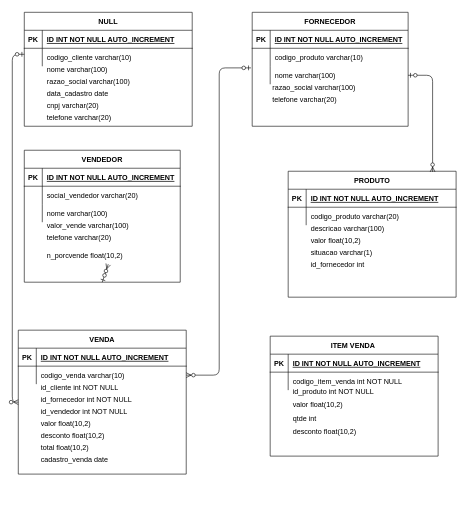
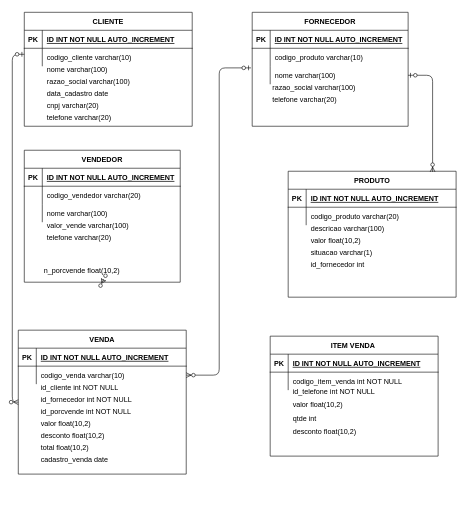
- <mxCell id="3" value="NULL" style="shape=table;startSize=30;container=1;collapsible=1;childLayout=tableLayout;fixedRows=1;rowLines=0;fontStyle=1;align=center;resizeLast=1;" parent="2" vertex="1"><mxGeometry width="280" height="190" as="geometry"><mxRectangle x="110" y="290" width="80" height="30" as="alternateBounds" /></mxGeometry></mxCell>
+ <mxCell id="3" value="CLIENTE" style="shape=table;startSize=30;container=1;collapsible=1;childLayout=tableLayout;fixedRows=1;rowLines=0;fontStyle=1;align=center;resizeLast=1;" parent="2" vertex="1"><mxGeometry width="280" height="190" as="geometry"><mxRectangle x="110" y="290" width="80" height="30" as="alternateBounds" /></mxGeometry></mxCell>
- <mxCell id="35" value="social_vendedor varchar(20)" style="shape=partialRectangle;overflow=hidden;connectable=0;fillColor=none;top=0;left=0;bottom=0;right=0;align=left;spacingLeft=6;" parent="33" vertex="1"><mxGeometry x="30" width="230" height="30" as="geometry" /></mxCell>
+ <mxCell id="35" value="codigo_vendedor varchar(20)" style="shape=partialRectangle;overflow=hidden;connectable=0;fillColor=none;top=0;left=0;bottom=0;right=0;align=left;spacingLeft=6;" parent="33" vertex="1"><mxGeometry x="30" width="230" height="30" as="geometry" /></mxCell>
- <mxCell id="41" value="n_porcvende float(10,2)" style="shape=partialRectangle;overflow=hidden;connectable=0;fillColor=none;top=0;left=0;bottom=0;right=0;align=left;spacingLeft=6;" parent="28" vertex="1"><mxGeometry x="30" y="160" width="230" height="30" as="geometry" /></mxCell>
+ <mxCell id="41" value="n_porcvende float(10,2)" style="shape=partialRectangle;overflow=hidden;connectable=0;fillColor=none;top=0;left=0;bottom=0;right=0;align=left;spacingLeft=6;" parent="28" vertex="1"><mxGeometry x="25" y="185" width="230" height="30" as="geometry" /></mxCell>
- <mxCell id="77" value="id_produto int NOT NULL" style="shape=partialRectangle;overflow=hidden;connectable=0;fillColor=none;top=0;left=0;bottom=0;right=0;align=left;spacingLeft=6;" parent="69" vertex="1"><mxGeometry x="30" y="80" width="250" height="22.5" as="geometry" /></mxCell>
+ <mxCell id="77" value="id_telefone int NOT NULL" style="shape=partialRectangle;overflow=hidden;connectable=0;fillColor=none;top=0;left=0;bottom=0;right=0;align=left;spacingLeft=6;" parent="69" vertex="1"><mxGeometry x="30" y="80" width="250" height="22.5" as="geometry" /></mxCell>
- <mxCell id="67" value="id_vendedor int NOT NULL" style="shape=partialRectangle;overflow=hidden;connectable=0;fillColor=none;top=0;left=0;bottom=0;right=0;align=left;spacingLeft=6;" parent="54" vertex="1"><mxGeometry x="30" y="120" width="250" height="30" as="geometry" /></mxCell>
+ <mxCell id="67" value="id_porcvende int NOT NULL" style="shape=partialRectangle;overflow=hidden;connectable=0;fillColor=none;top=0;left=0;bottom=0;right=0;align=left;spacingLeft=6;" parent="54" vertex="1"><mxGeometry x="30" y="120" width="250" height="30" as="geometry" /></mxCell>
